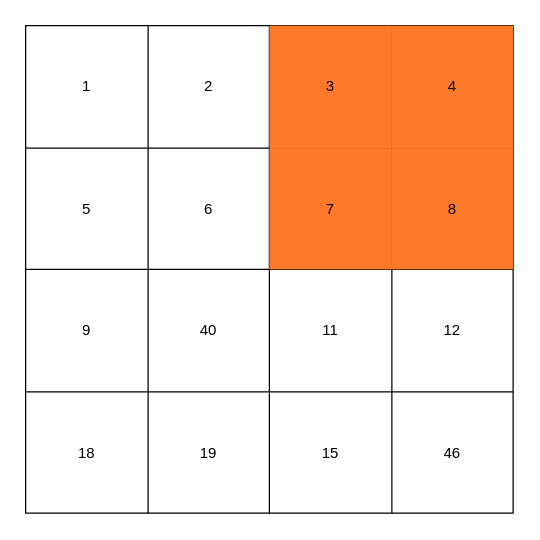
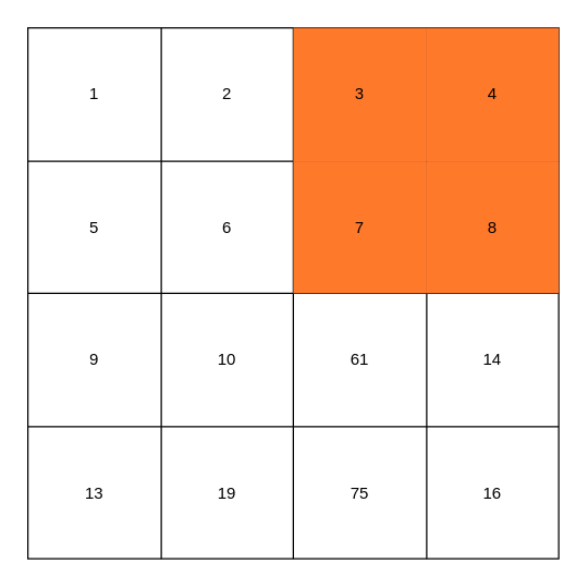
- <mxCell id="15" value="40" style="shape=partialRectangle;html=1;whiteSpace=wrap;connectable=0;overflow=hidden;fillColor=none;top=0;left=0;bottom=0;right=0;pointerEvents=1;" vertex="1" parent="13"><mxGeometry x="98" width="97" height="98" as="geometry"><mxRectangle width="97" height="98" as="alternateBounds" /></mxGeometry></mxCell>
+ <mxCell id="15" value="10" style="shape=partialRectangle;html=1;whiteSpace=wrap;connectable=0;overflow=hidden;fillColor=none;top=0;left=0;bottom=0;right=0;pointerEvents=1;" vertex="1" parent="13"><mxGeometry x="98" width="97" height="98" as="geometry"><mxRectangle width="97" height="98" as="alternateBounds" /></mxGeometry></mxCell>
- <mxCell id="16" value="11" style="shape=partialRectangle;html=1;whiteSpace=wrap;connectable=0;overflow=hidden;fillColor=none;top=0;left=0;bottom=0;right=0;pointerEvents=1;" vertex="1" parent="13"><mxGeometry x="195" width="98" height="98" as="geometry"><mxRectangle width="98" height="98" as="alternateBounds" /></mxGeometry></mxCell>
+ <mxCell id="16" value="61" style="shape=partialRectangle;html=1;whiteSpace=wrap;connectable=0;overflow=hidden;fillColor=none;top=0;left=0;bottom=0;right=0;pointerEvents=1;" vertex="1" parent="13"><mxGeometry x="195" width="98" height="98" as="geometry"><mxRectangle width="98" height="98" as="alternateBounds" /></mxGeometry></mxCell>
- <mxCell id="17" value="12" style="shape=partialRectangle;html=1;whiteSpace=wrap;connectable=0;overflow=hidden;fillColor=none;top=0;left=0;bottom=0;right=0;pointerEvents=1;" vertex="1" parent="13"><mxGeometry x="293" width="97" height="98" as="geometry"><mxRectangle width="97" height="98" as="alternateBounds" /></mxGeometry></mxCell>
+ <mxCell id="17" value="14" style="shape=partialRectangle;html=1;whiteSpace=wrap;connectable=0;overflow=hidden;fillColor=none;top=0;left=0;bottom=0;right=0;pointerEvents=1;" vertex="1" parent="13"><mxGeometry x="293" width="97" height="98" as="geometry"><mxRectangle width="97" height="98" as="alternateBounds" /></mxGeometry></mxCell>
- <mxCell id="19" value="18" style="shape=partialRectangle;html=1;whiteSpace=wrap;connectable=0;overflow=hidden;fillColor=none;top=0;left=0;bottom=0;right=0;pointerEvents=1;" vertex="1" parent="18"><mxGeometry width="98" height="97" as="geometry"><mxRectangle width="98" height="97" as="alternateBounds" /></mxGeometry></mxCell>
+ <mxCell id="19" value="13" style="shape=partialRectangle;html=1;whiteSpace=wrap;connectable=0;overflow=hidden;fillColor=none;top=0;left=0;bottom=0;right=0;pointerEvents=1;" vertex="1" parent="18"><mxGeometry width="98" height="97" as="geometry"><mxRectangle width="98" height="97" as="alternateBounds" /></mxGeometry></mxCell>
- <mxCell id="21" value="15" style="shape=partialRectangle;html=1;whiteSpace=wrap;connectable=0;overflow=hidden;fillColor=none;top=0;left=0;bottom=0;right=0;pointerEvents=1;" vertex="1" parent="18"><mxGeometry x="195" width="98" height="97" as="geometry"><mxRectangle width="98" height="97" as="alternateBounds" /></mxGeometry></mxCell>
+ <mxCell id="21" value="75" style="shape=partialRectangle;html=1;whiteSpace=wrap;connectable=0;overflow=hidden;fillColor=none;top=0;left=0;bottom=0;right=0;pointerEvents=1;" vertex="1" parent="18"><mxGeometry x="195" width="98" height="97" as="geometry"><mxRectangle width="98" height="97" as="alternateBounds" /></mxGeometry></mxCell>
- <mxCell id="22" value="46" style="shape=partialRectangle;html=1;whiteSpace=wrap;connectable=0;overflow=hidden;fillColor=none;top=0;left=0;bottom=0;right=0;pointerEvents=1;" vertex="1" parent="18"><mxGeometry x="293" width="97" height="97" as="geometry"><mxRectangle width="97" height="97" as="alternateBounds" /></mxGeometry></mxCell>
+ <mxCell id="22" value="16" style="shape=partialRectangle;html=1;whiteSpace=wrap;connectable=0;overflow=hidden;fillColor=none;top=0;left=0;bottom=0;right=0;pointerEvents=1;" vertex="1" parent="18"><mxGeometry x="293" width="97" height="97" as="geometry"><mxRectangle width="97" height="97" as="alternateBounds" /></mxGeometry></mxCell>
